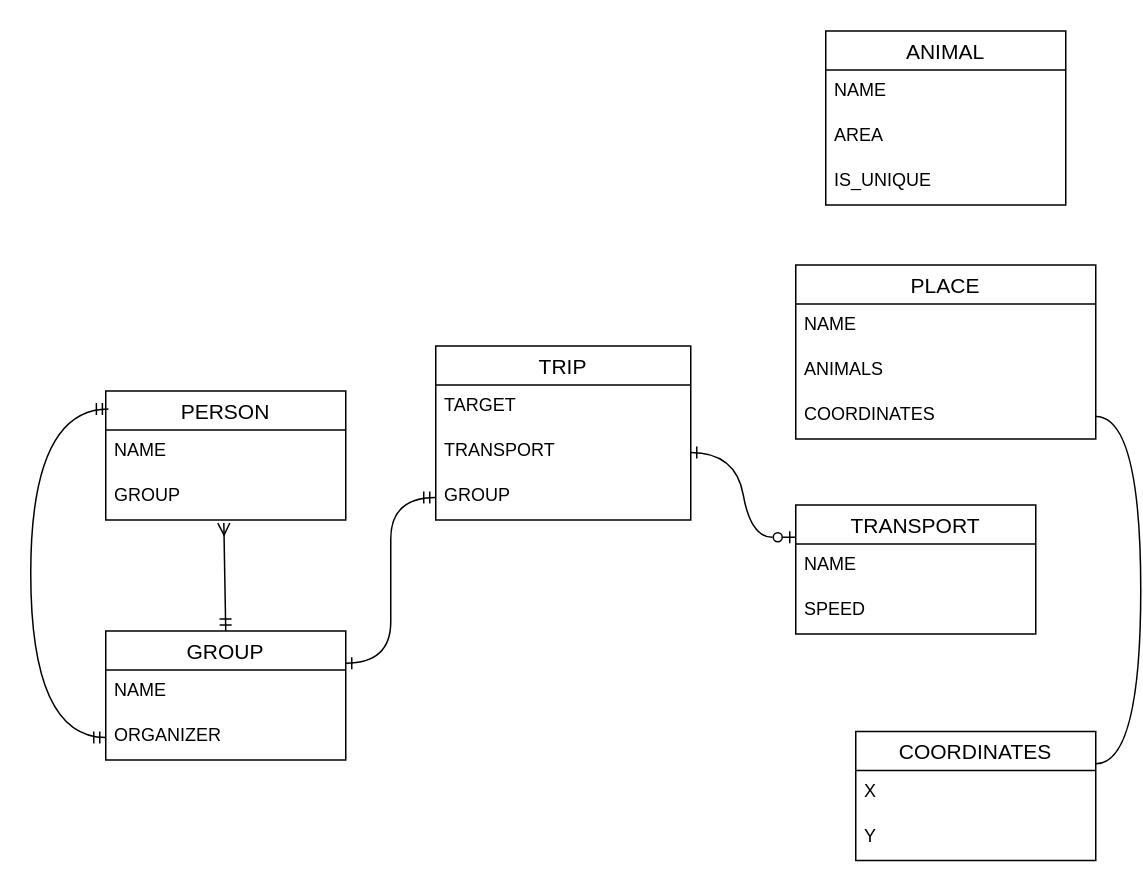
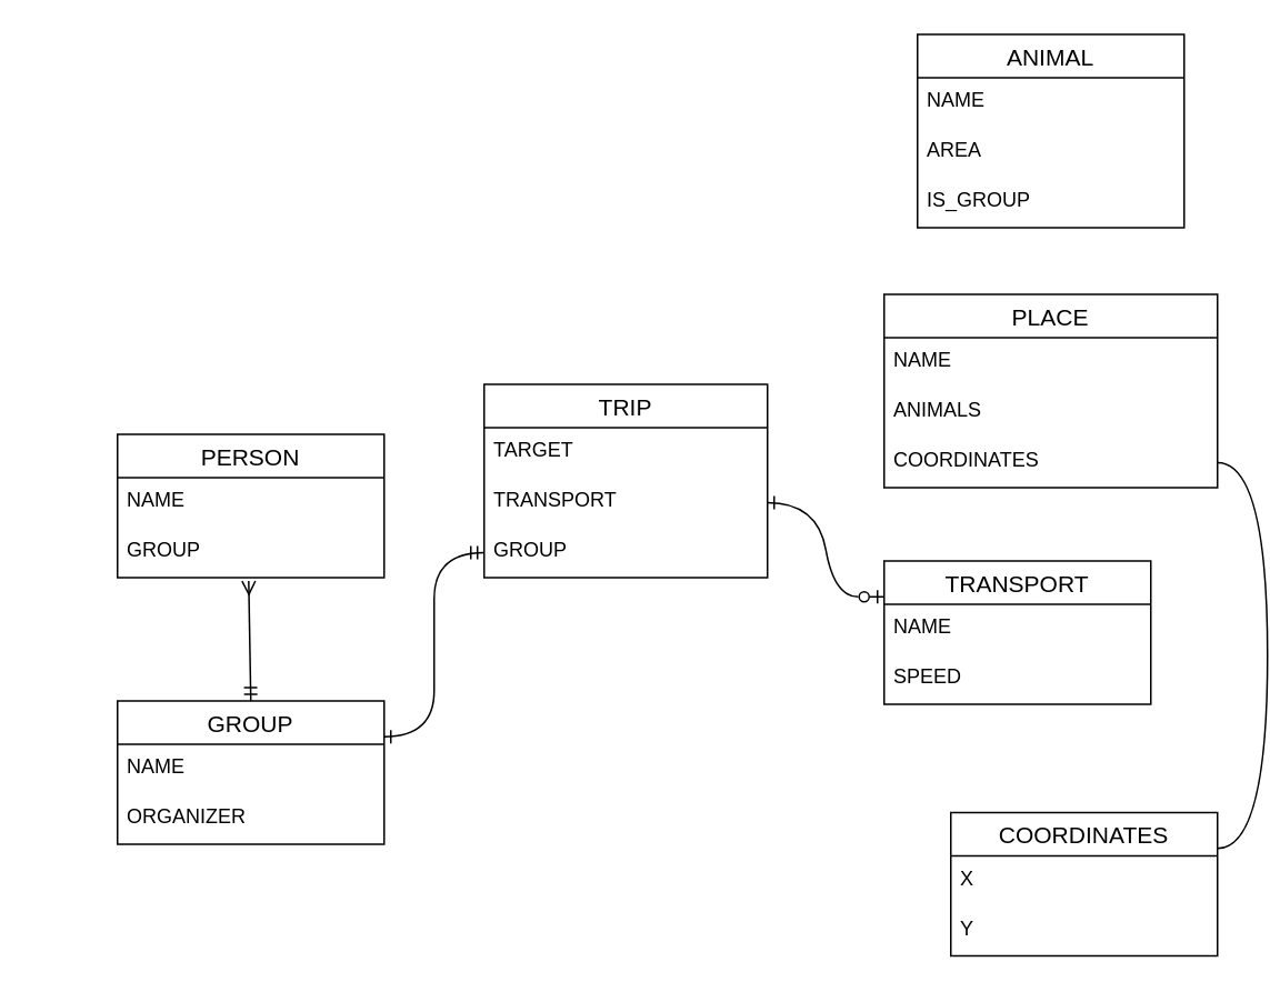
- <mxCell id="19" value="IS_UNIQUE" style="text;strokeColor=none;fillColor=none;spacingLeft=4;spacingRight=4;overflow=hidden;rotatable=0;points=[[0,0.5],[1,0.5]];portConstraint=eastwest;fontSize=12;whiteSpace=wrap;html=1;" vertex="1" parent="16"><mxGeometry y="86" width="160" height="30" as="geometry" /></mxCell>
+ <mxCell id="19" value="IS_GROUP" style="text;strokeColor=none;fillColor=none;spacingLeft=4;spacingRight=4;overflow=hidden;rotatable=0;points=[[0,0.5],[1,0.5]];portConstraint=eastwest;fontSize=12;whiteSpace=wrap;html=1;" vertex="1" parent="16"><mxGeometry y="86" width="160" height="30" as="geometry" /></mxCell>
- <mxCell id="30" value="" style="edgeStyle=elbowEdgeStyle;fontSize=12;html=1;endArrow=ERmandOne;startArrow=ERmandOne;rounded=0;entryX=0;entryY=0.5;entryDx=0;entryDy=0;exitX=0.011;exitY=0.139;exitDx=0;exitDy=0;exitPerimeter=0;curved=1;" edge="1" parent="1" source="2" target="11"><mxGeometry width="100" height="100" relative="1" as="geometry"><mxPoint x="-60" y="600" as="sourcePoint" /><mxPoint x="40" y="500" as="targetPoint" /><Array as="points"><mxPoint x="20" y="380" /></Array></mxGeometry></mxCell>
